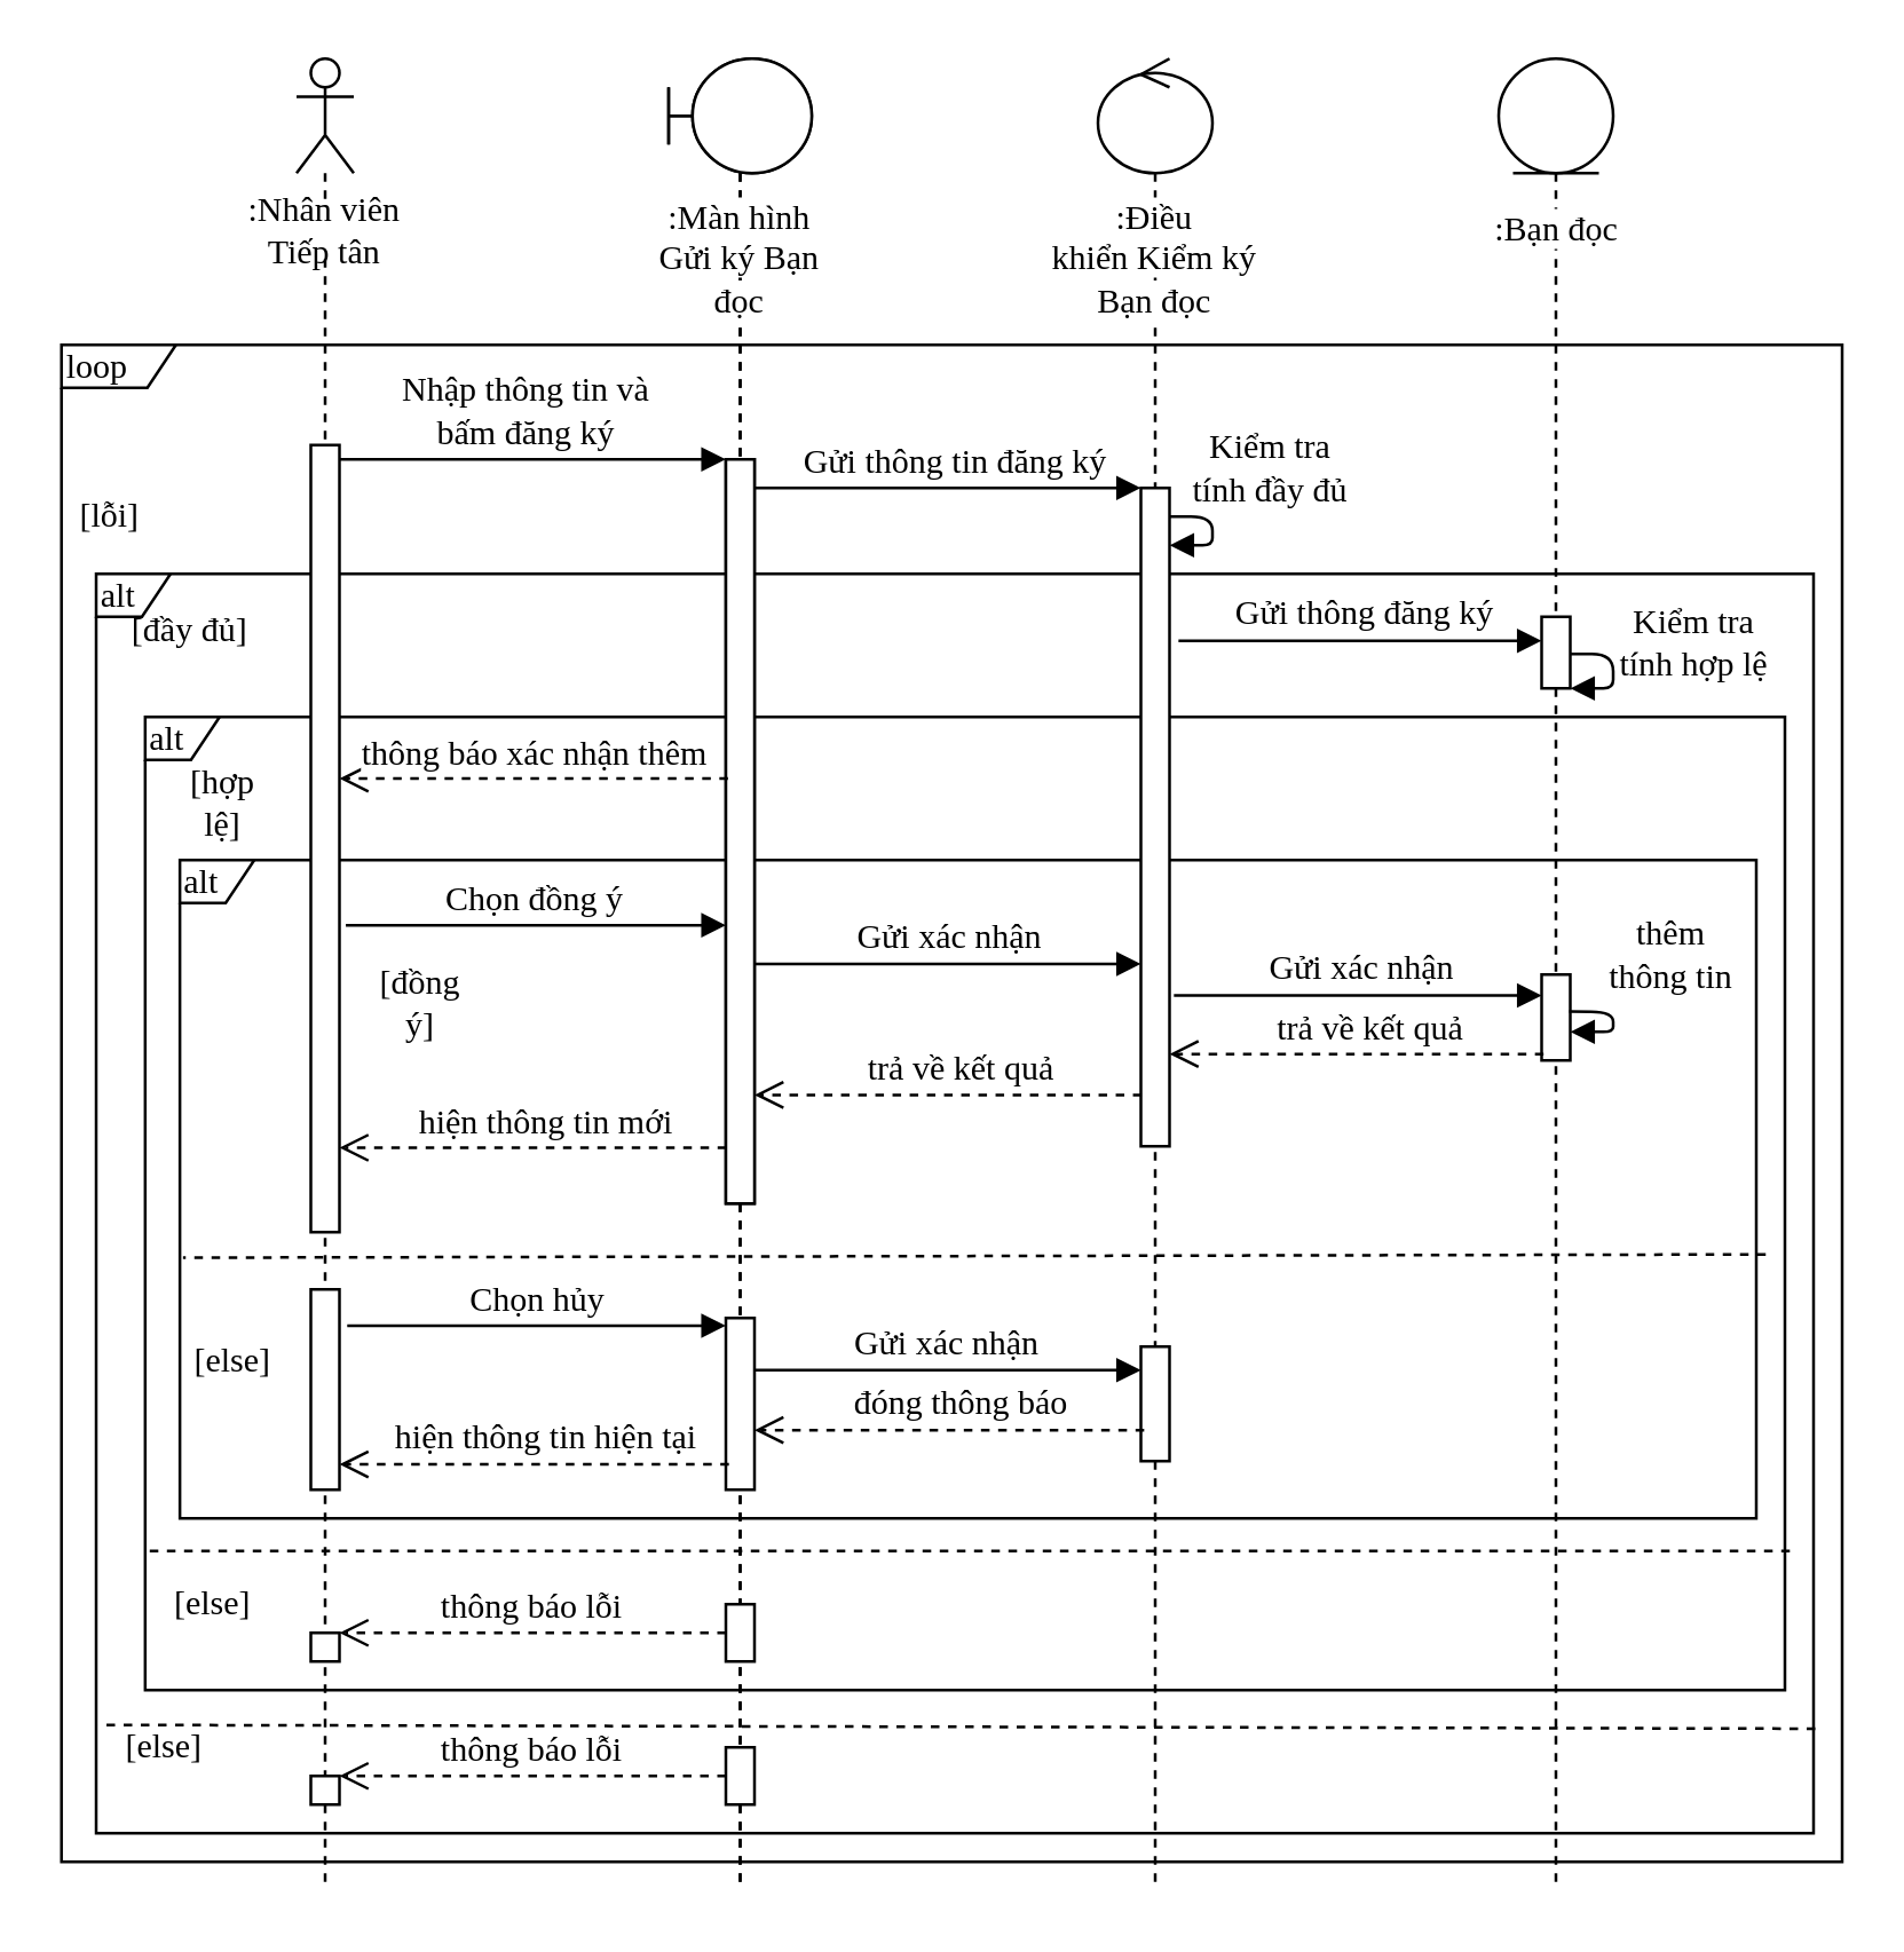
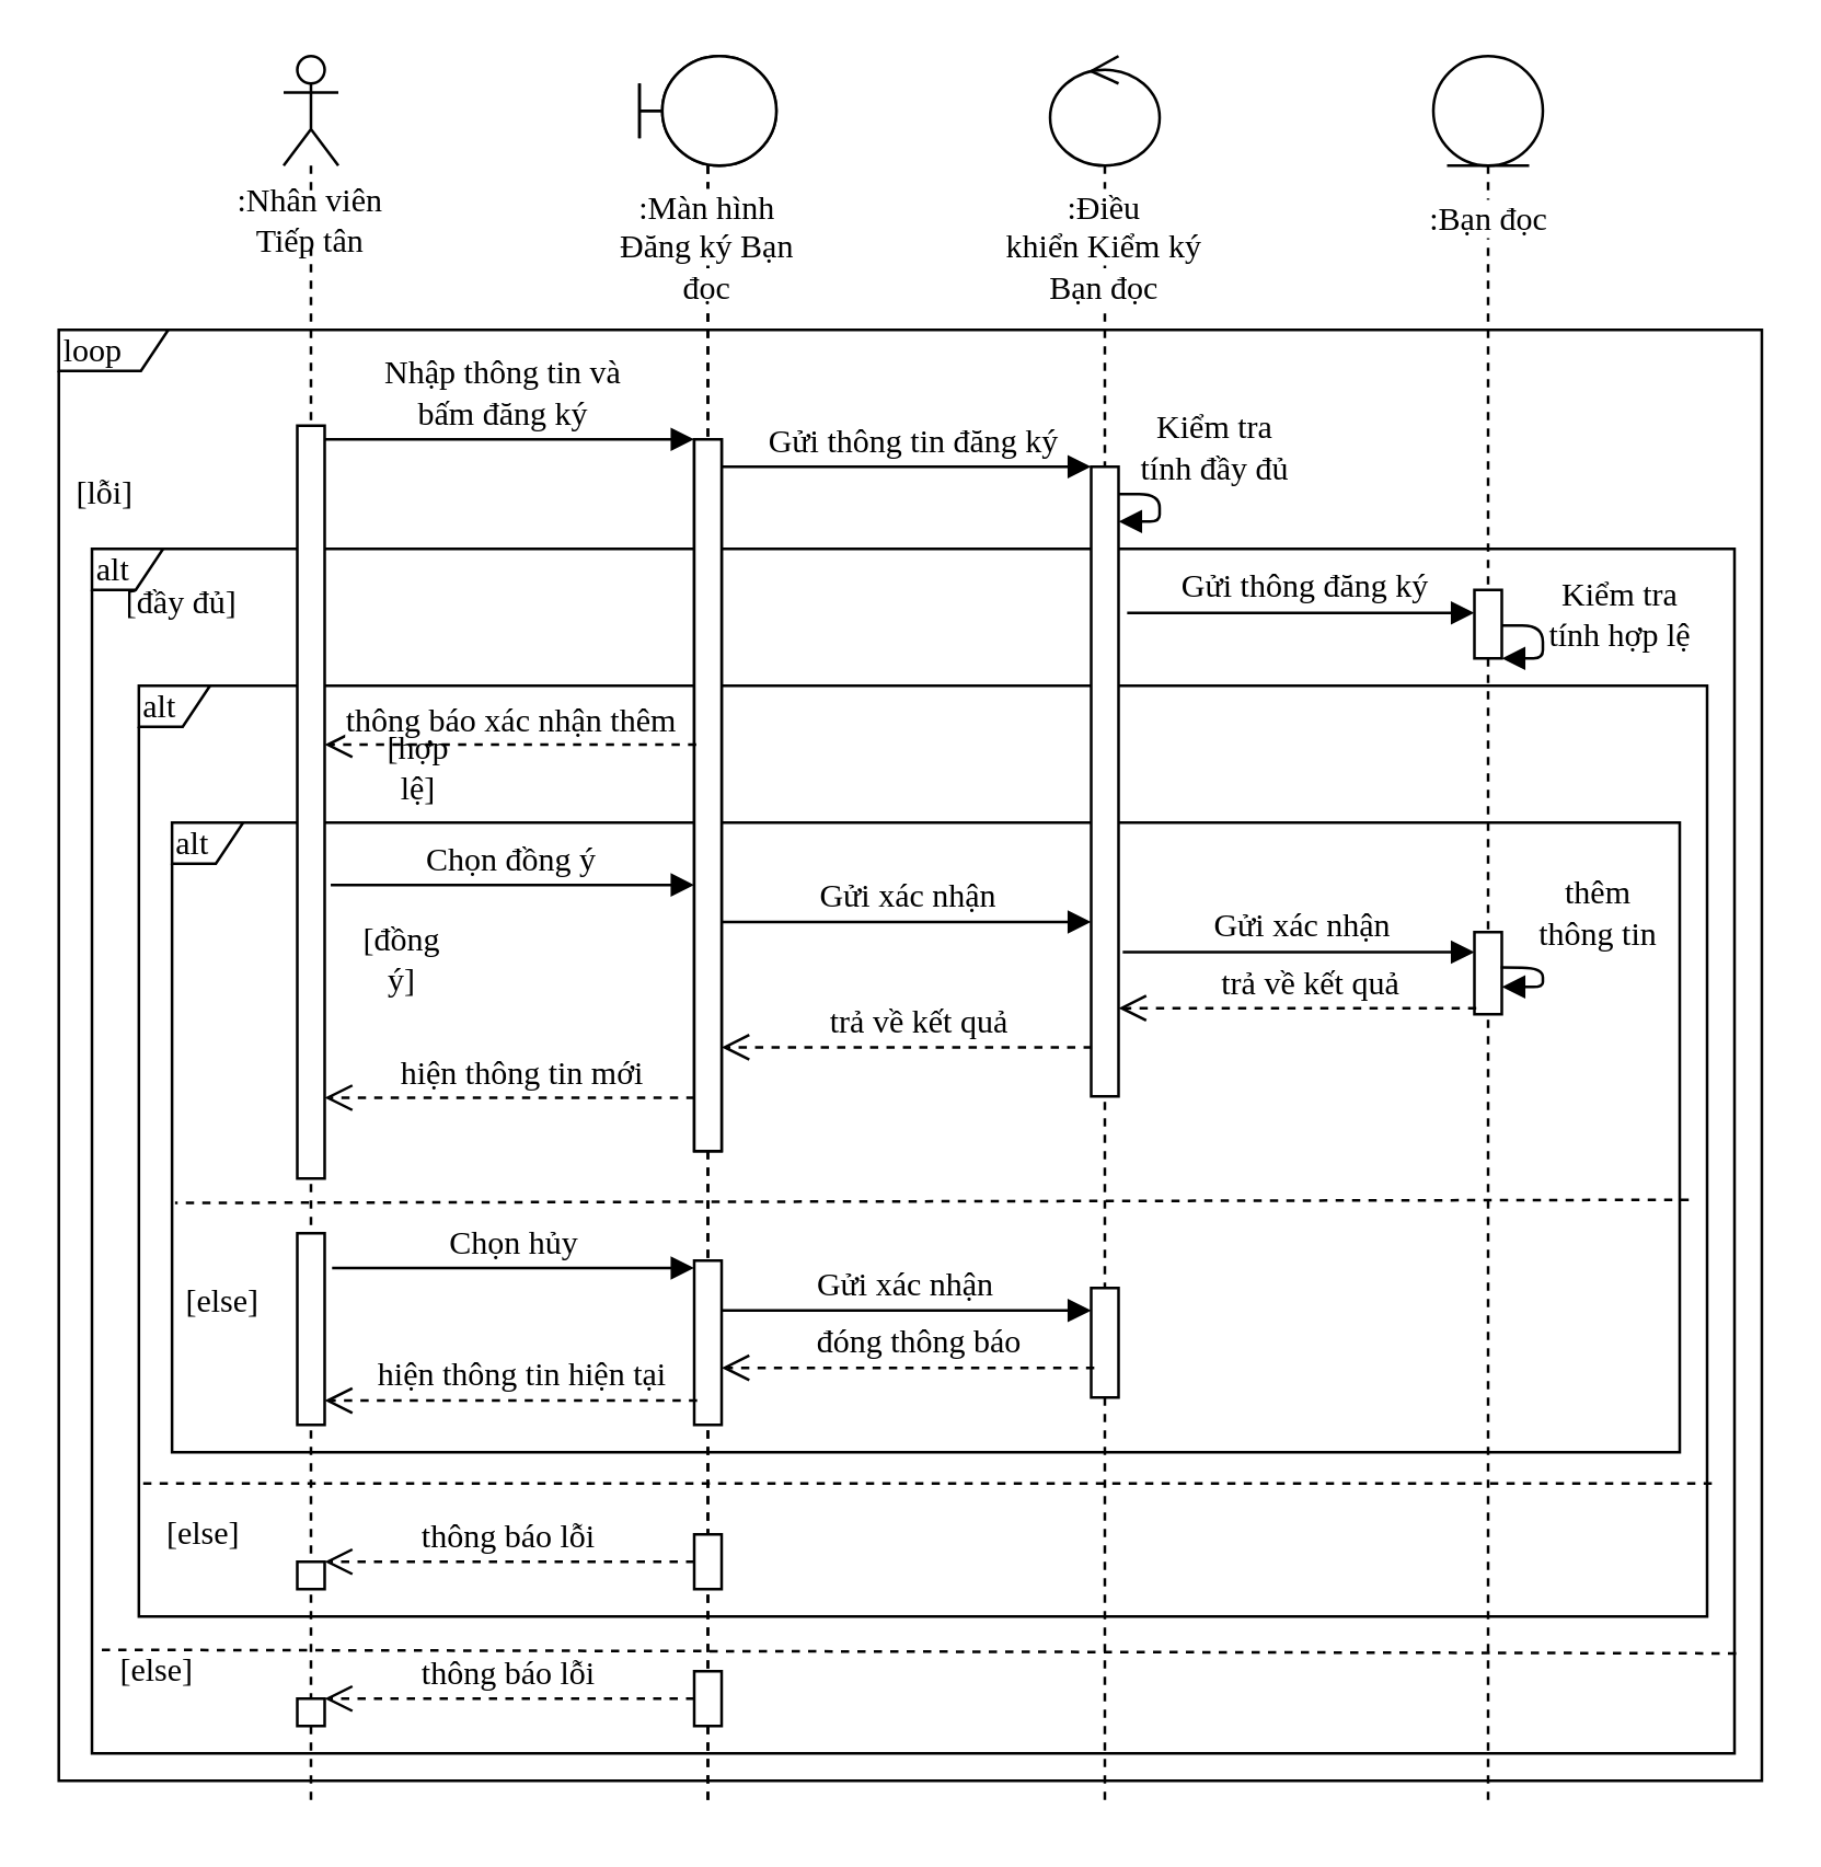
- <mxCell id="31" value="&lt;span style=&quot;background-color: rgb(255 , 255 , 255)&quot;&gt;:Màn hình Gửi ký Bạn đọc&lt;/span&gt;" style="text;html=1;strokeColor=none;fillColor=none;align=center;verticalAlign=middle;whiteSpace=wrap;rounded=0;fontFamily=Times New Roman;fontSize=12;" parent="1" vertex="1"><mxGeometry x="223" y="80" width="70" height="20" as="geometry" /></mxCell>
+ <mxCell id="31" value="&lt;span style=&quot;background-color: rgb(255 , 255 , 255)&quot;&gt;:Màn hình Đăng ký Bạn đọc&lt;/span&gt;" style="text;html=1;strokeColor=none;fillColor=none;align=center;verticalAlign=middle;whiteSpace=wrap;rounded=0;fontFamily=Times New Roman;fontSize=12;" parent="1" vertex="1"><mxGeometry x="223" y="80" width="70" height="20" as="geometry" /></mxCell>
- <mxCell id="39" value="[hợp lệ]" style="text;html=1;strokeColor=none;fillColor=none;align=center;verticalAlign=middle;whiteSpace=wrap;rounded=0;fontFamily=Times New Roman;fontSize=12;" vertex="1" parent="1"><mxGeometry x="62.25" y="270" width="30.75" height="20" as="geometry" /></mxCell>
+ <mxCell id="39" value="[hợp lệ]" style="text;html=1;strokeColor=none;fillColor=none;align=center;verticalAlign=middle;whiteSpace=wrap;rounded=0;fontFamily=Times New Roman;fontSize=12;" vertex="1" parent="1"><mxGeometry x="137.25" y="270" width="30.75" height="20" as="geometry" /></mxCell>
